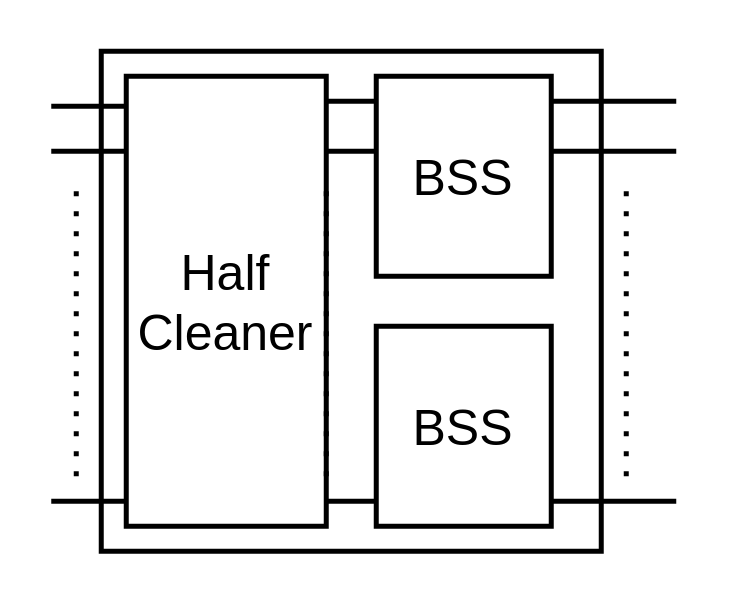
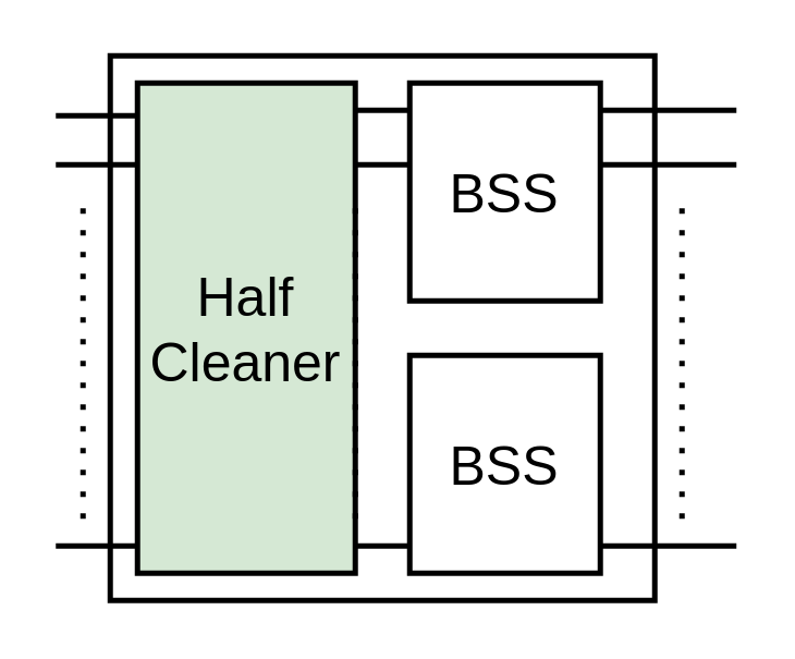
- <mxCell id="3" value="&lt;font style=&quot;font-size: 20px&quot;&gt;Half Cleaner&lt;/font&gt;" style="rounded=0;whiteSpace=wrap;html=1;strokeWidth=2;" parent="1" vertex="1"><mxGeometry x="50" y="30" width="80" height="180" as="geometry" /></mxCell>
+ <mxCell id="3" value="&lt;font style=&quot;font-size: 20px&quot;&gt;Half Cleaner&lt;/font&gt;" style="rounded=0;whiteSpace=wrap;html=1;strokeWidth=2;fillColor=#d5e8d4;" parent="1" vertex="1"><mxGeometry x="50" y="30" width="80" height="180" as="geometry" /></mxCell>
